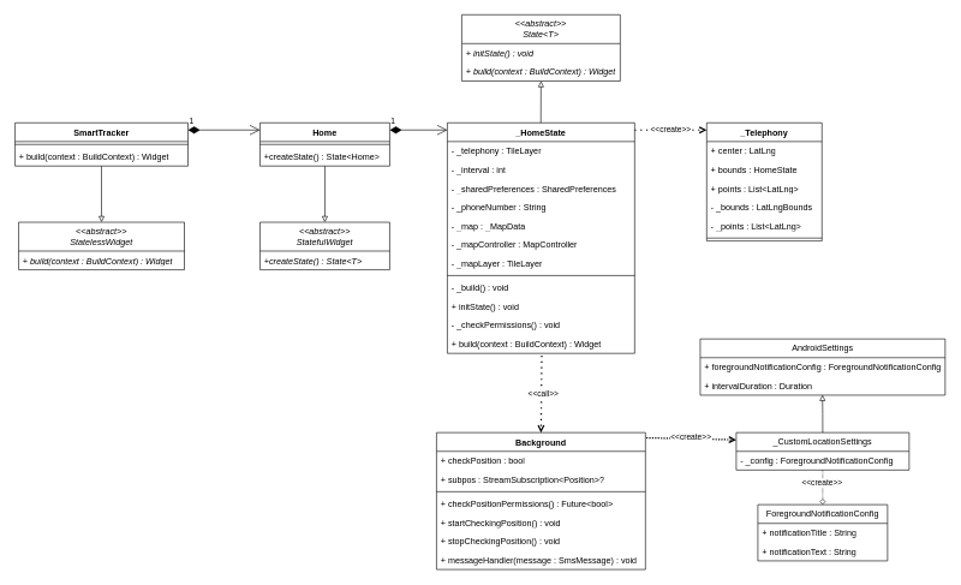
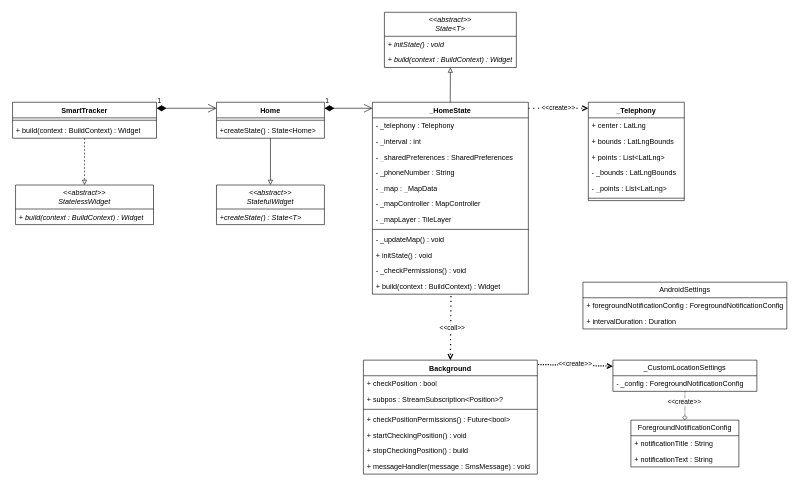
- <mxCell id="10" value="&lt;div&gt;- _telephony : TileLayer&lt;/div&gt;" style="text;strokeColor=none;fillColor=none;align=left;verticalAlign=top;spacingLeft=4;spacingRight=4;overflow=hidden;rotatable=0;points=[[0,0.5],[1,0.5]];portConstraint=eastwest;whiteSpace=wrap;html=1;" vertex="1" parent="8"><mxGeometry y="26" width="260" height="26" as="geometry" /></mxCell>
+ <mxCell id="10" value="&lt;div&gt;- _telephony : Telephony&lt;/div&gt;" style="text;strokeColor=none;fillColor=none;align=left;verticalAlign=top;spacingLeft=4;spacingRight=4;overflow=hidden;rotatable=0;points=[[0,0.5],[1,0.5]];portConstraint=eastwest;whiteSpace=wrap;html=1;" vertex="1" parent="8"><mxGeometry y="26" width="260" height="26" as="geometry" /></mxCell>
- <mxCell id="24" value="+ bounds : HomeState" style="text;strokeColor=none;fillColor=none;align=left;verticalAlign=top;spacingLeft=4;spacingRight=4;overflow=hidden;rotatable=0;points=[[0,0.5],[1,0.5]];portConstraint=eastwest;whiteSpace=wrap;html=1;" vertex="1" parent="22"><mxGeometry y="52" width="160" height="26" as="geometry" /></mxCell>
+ <mxCell id="24" value="+ bounds : LatLngBounds" style="text;strokeColor=none;fillColor=none;align=left;verticalAlign=top;spacingLeft=4;spacingRight=4;overflow=hidden;rotatable=0;points=[[0,0.5],[1,0.5]];portConstraint=eastwest;whiteSpace=wrap;html=1;" vertex="1" parent="22"><mxGeometry y="52" width="160" height="26" as="geometry" /></mxCell>
- <mxCell id="54" value="" style="endArrow=block;html=1;rounded=0;exitX=0.5;exitY=1;exitDx=0;exitDy=0;entryX=0.5;entryY=0;entryDx=0;entryDy=0;endFill=0;" edge="1" parent="1" source="2" target="50"><mxGeometry width="50" height="50" relative="1" as="geometry"><mxPoint x="270" y="350" as="sourcePoint" /><mxPoint x="320" y="300" as="targetPoint" /></mxGeometry></mxCell>
+ <mxCell id="54" value="" style="endArrow=block;html=1;rounded=0;exitX=0.5;exitY=1;exitDx=0;exitDy=0;entryX=0.5;entryY=0;entryDx=0;entryDy=0;endFill=0;dashed=1;" edge="1" parent="1" source="2" target="50"><mxGeometry width="50" height="50" relative="1" as="geometry"><mxPoint x="270" y="350" as="sourcePoint" /><mxPoint x="320" y="300" as="targetPoint" /></mxGeometry></mxCell>
- <mxCell id="18" value="- _build() : void" style="text;strokeColor=none;fillColor=none;align=left;verticalAlign=top;spacingLeft=4;spacingRight=4;overflow=hidden;rotatable=0;points=[[0,0.5],[1,0.5]];portConstraint=eastwest;whiteSpace=wrap;html=1;" vertex="1" parent="8"><mxGeometry y="216" width="260" height="26" as="geometry" /></mxCell>
+ <mxCell id="18" value="- _updateMap() : void" style="text;strokeColor=none;fillColor=none;align=left;verticalAlign=top;spacingLeft=4;spacingRight=4;overflow=hidden;rotatable=0;points=[[0,0.5],[1,0.5]];portConstraint=eastwest;whiteSpace=wrap;html=1;" vertex="1" parent="8"><mxGeometry y="216" width="260" height="26" as="geometry" /></mxCell>
- <mxCell id="37" style="edgeStyle=orthogonalEdgeStyle;rounded=0;orthogonalLoop=1;jettySize=auto;html=1;exitX=0.5;exitY=0;exitDx=0;exitDy=0;entryX=0.499;entryY=0.98;entryDx=0;entryDy=0;entryPerimeter=0;endArrow=block;endFill=0;" edge="1" parent="1" source="39" target="61"><mxGeometry relative="1" as="geometry" /></mxCell>
- <mxCell id="35" value="+ stopCheckingPosition() : void" style="text;strokeColor=none;fillColor=none;align=left;verticalAlign=top;spacingLeft=4;spacingRight=4;overflow=hidden;rotatable=0;points=[[0,0.5],[1,0.5]];portConstraint=eastwest;whiteSpace=wrap;html=1;" vertex="1" parent="29"><mxGeometry y="138" width="290" height="26" as="geometry" /></mxCell>
+ <mxCell id="35" value="+ stopCheckingPosition() : build" style="text;strokeColor=none;fillColor=none;align=left;verticalAlign=top;spacingLeft=4;spacingRight=4;overflow=hidden;rotatable=0;points=[[0,0.5],[1,0.5]];portConstraint=eastwest;whiteSpace=wrap;html=1;" vertex="1" parent="29"><mxGeometry y="138" width="290" height="26" as="geometry" /></mxCell>
